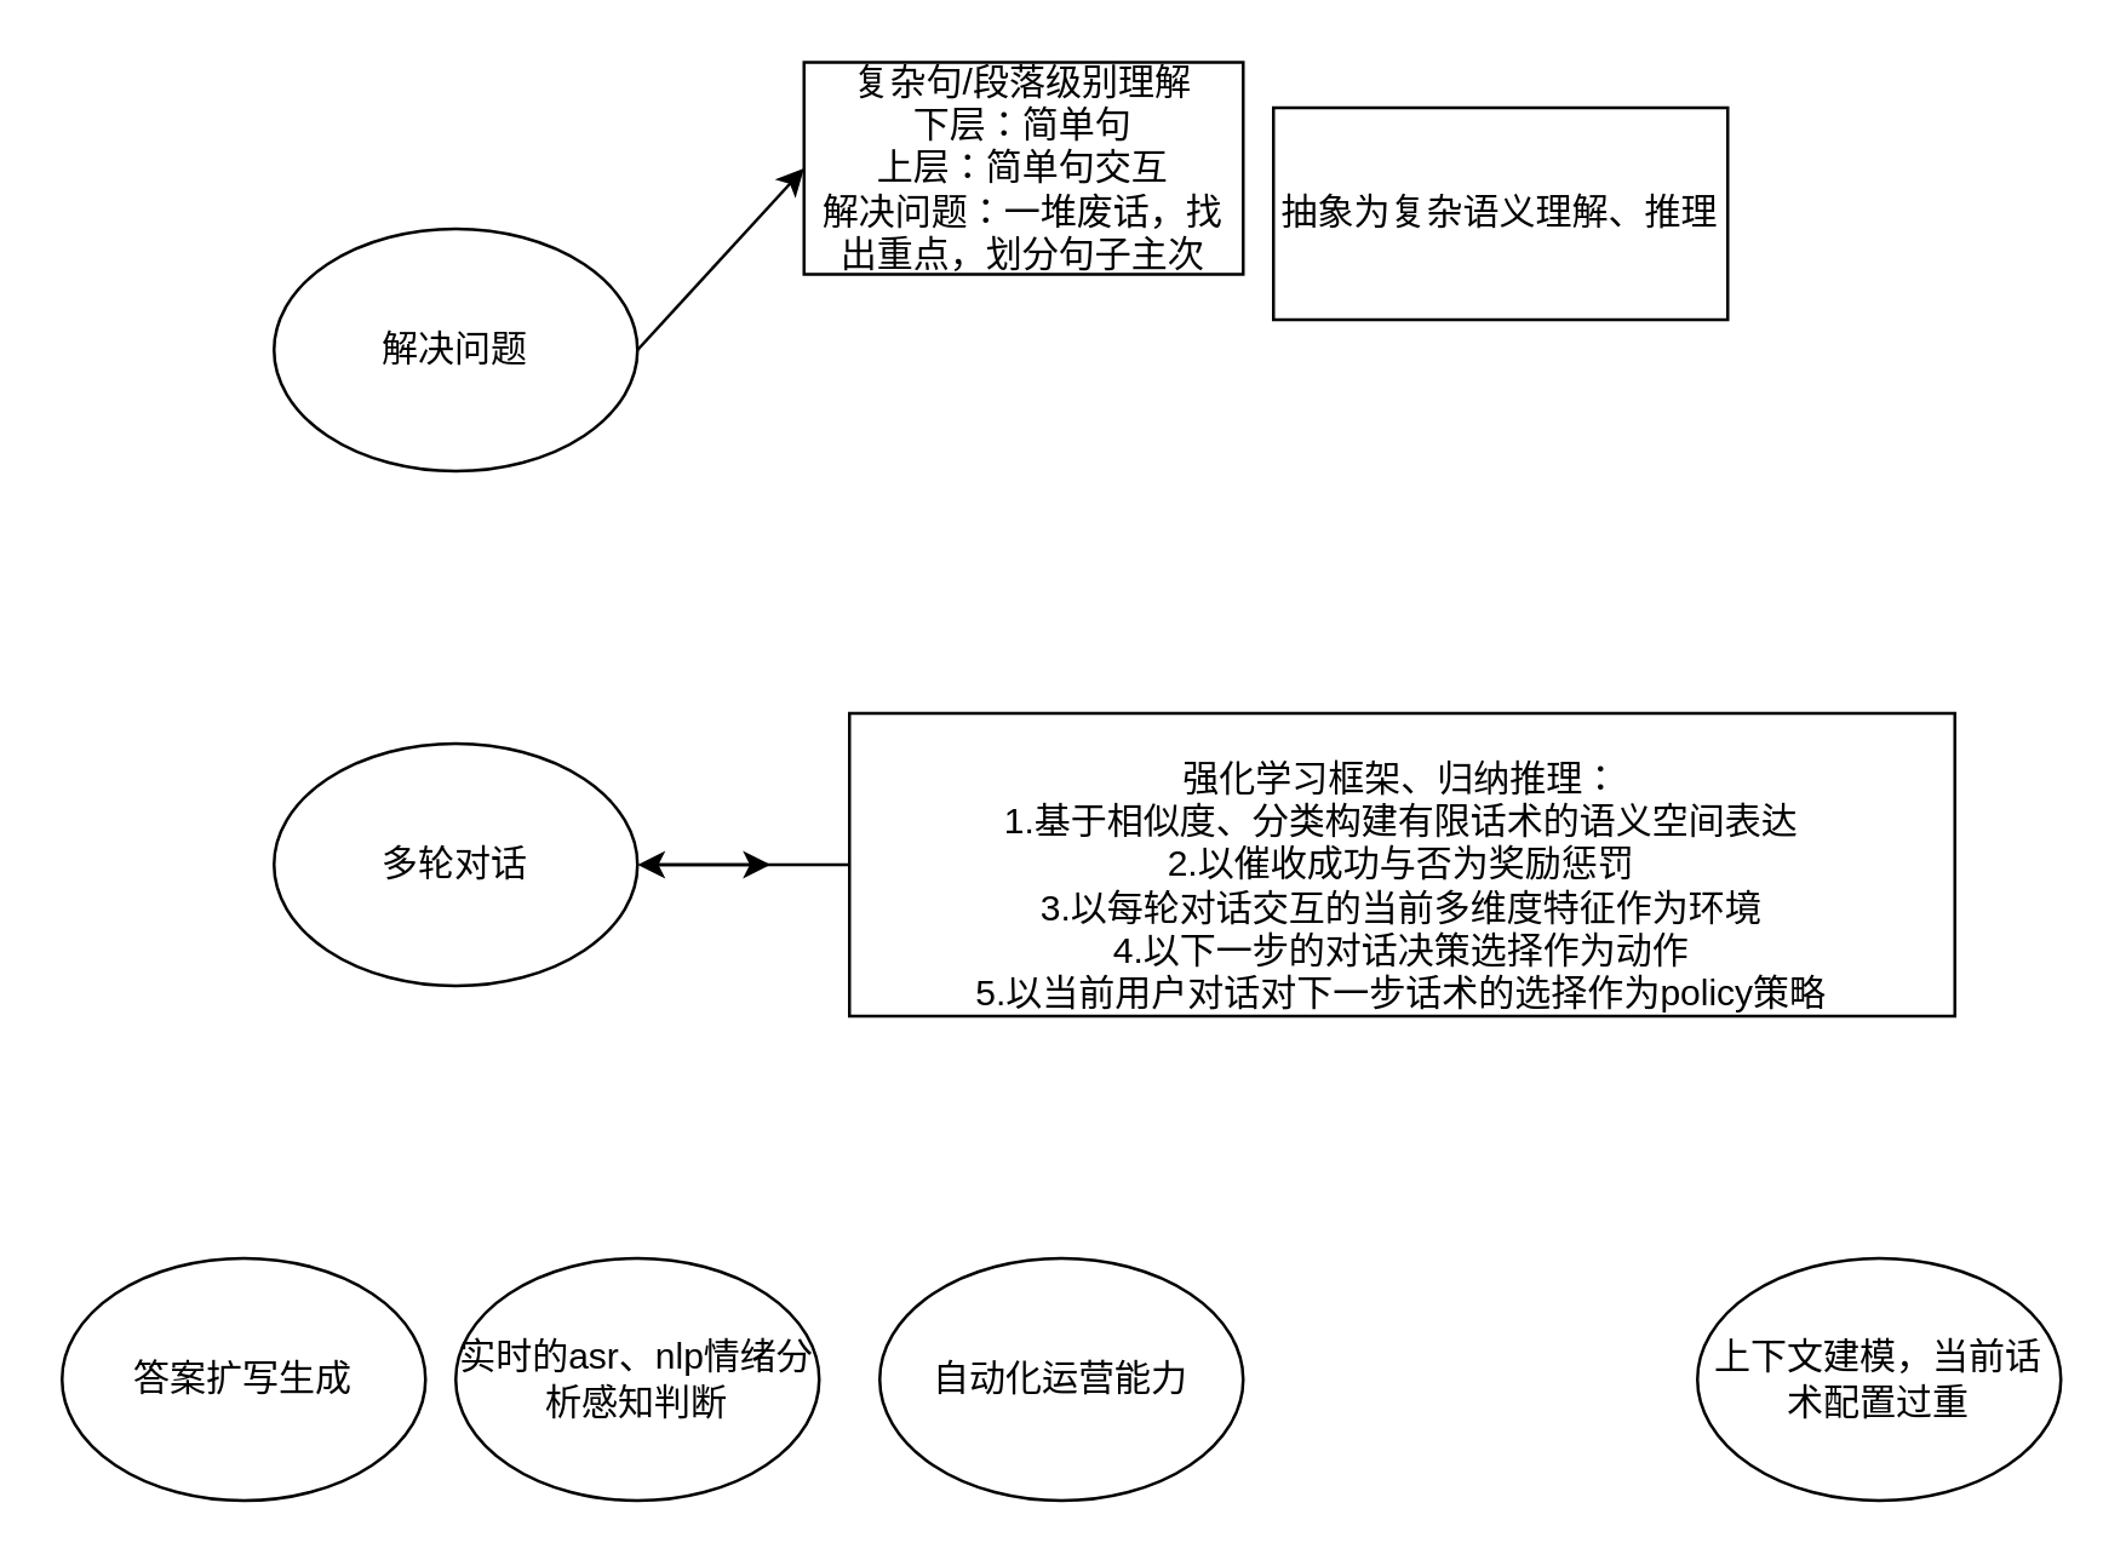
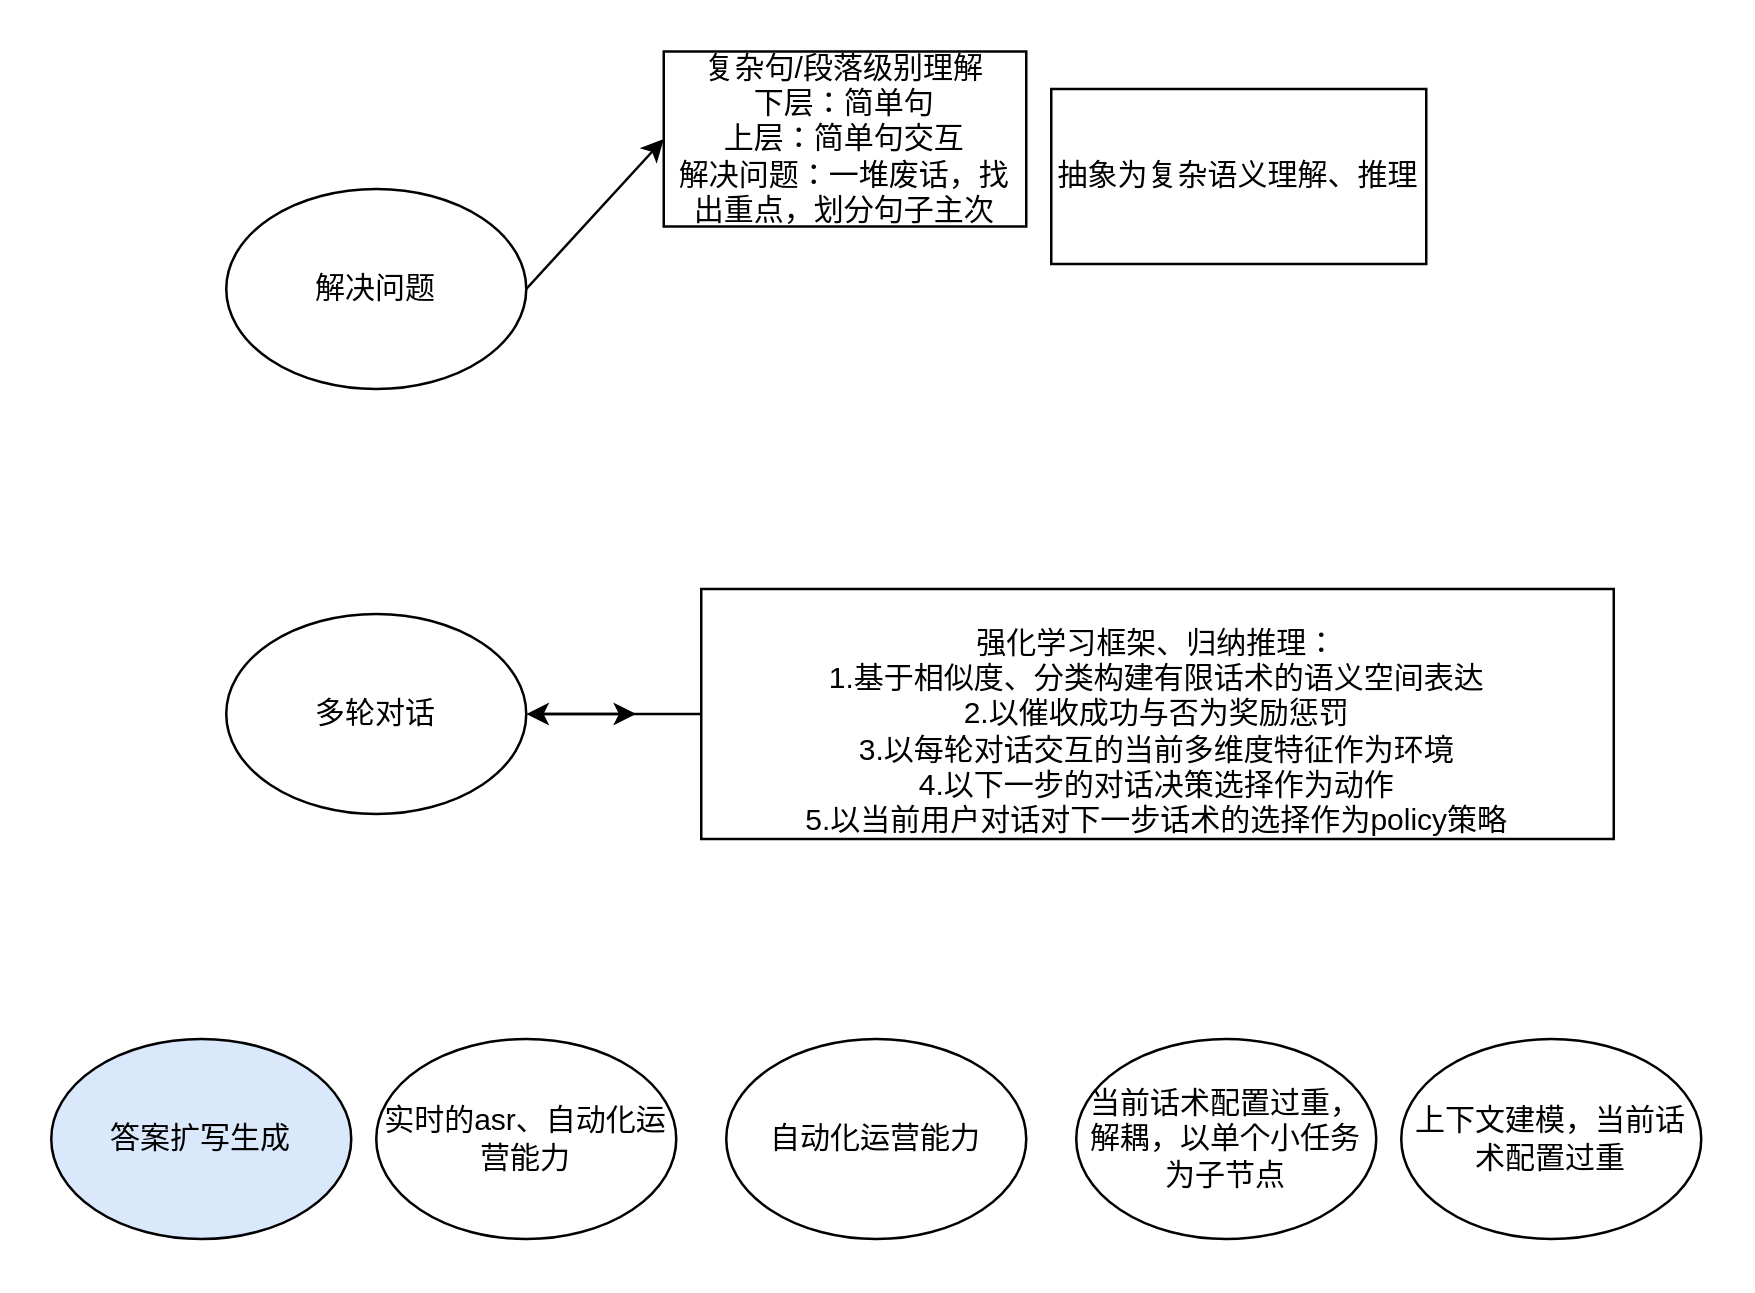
- <mxCell id="7" value="答案扩写生成" style="ellipse;whiteSpace=wrap;html=1;" vertex="1" parent="1"><mxGeometry x="20" y="415" width="120" height="80" as="geometry" /></mxCell>
+ <mxCell id="7" value="答案扩写生成" style="ellipse;whiteSpace=wrap;html=1;fillColor=#dae8fc;" vertex="1" parent="1"><mxGeometry x="20" y="415" width="120" height="80" as="geometry" /></mxCell>
- <mxCell id="12" value="&lt;span&gt;实时的asr、nlp情绪分析感知判断&lt;/span&gt;" style="ellipse;whiteSpace=wrap;html=1;" vertex="1" parent="1"><mxGeometry x="150" y="415" width="120" height="80" as="geometry" /></mxCell>
+ <mxCell id="12" value="&lt;span&gt;实时的asr、自动化运营能力&lt;/span&gt;" style="ellipse;whiteSpace=wrap;html=1;" vertex="1" parent="1"><mxGeometry x="150" y="415" width="120" height="80" as="geometry" /></mxCell>
+ <mxCell id="14" value="当前话术配置过重，解耦，以单个小任务为子节点" style="ellipse;whiteSpace=wrap;html=1;" vertex="1" parent="1"><mxGeometry x="430" y="415" width="120" height="80" as="geometry" /></mxCell>
